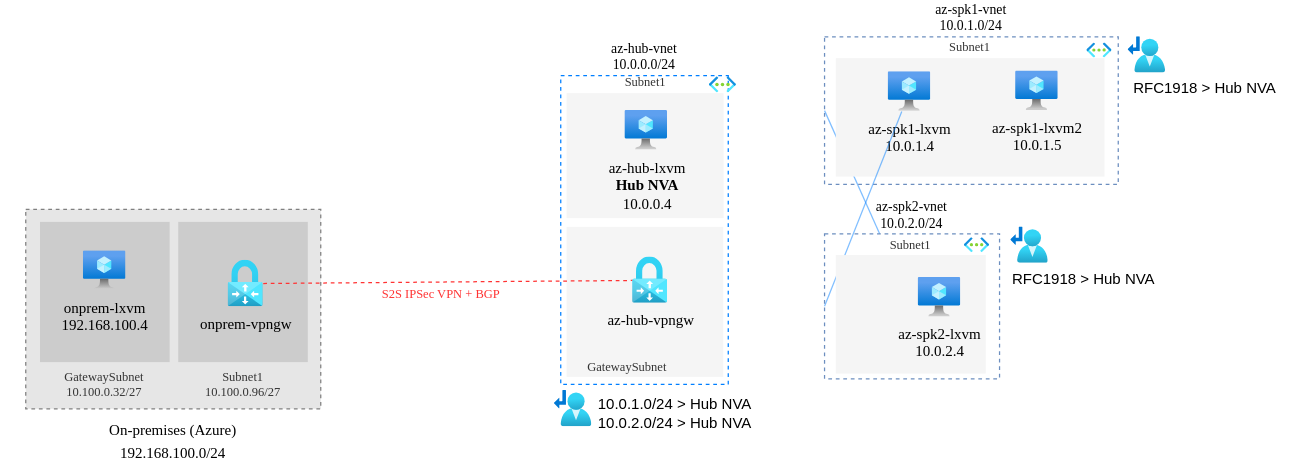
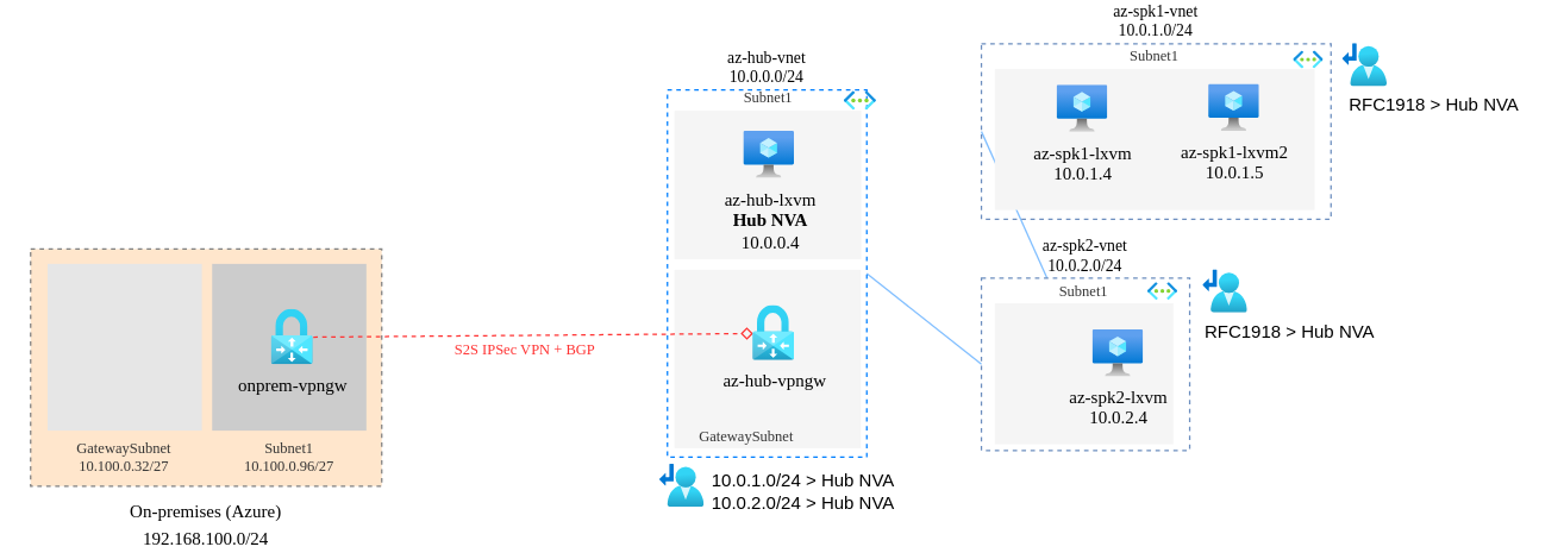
- <mxCell id="13" style="edgeStyle=none;html=1;exitX=0;exitY=0.5;exitDx=0;exitDy=0;fontFamily=Verdana;fontSize=10;endArrow=none;endFill=0;opacity=50;fontColor=#007FFF;strokeColor=#007FFF;" parent="1" source="14" target="12" edge="1"><mxGeometry relative="1" as="geometry"><mxPoint x="585" y="139" as="targetPoint" /></mxGeometry></mxCell>
+ <mxCell id="13" style="edgeStyle=none;html=1;exitX=0;exitY=0.5;exitDx=0;exitDy=0;fontFamily=Verdana;fontSize=10;endArrow=none;endFill=0;opacity=50;fontColor=#007FFF;strokeColor=#007FFF;entryX=1;entryY=0.5;entryDx=0;entryDy=0;" parent="1" source="14" target="4" edge="1"><mxGeometry relative="1" as="geometry"><mxPoint x="585" y="139" as="targetPoint" /></mxGeometry></mxCell>
- <mxCell id="18" value="&lt;span style=&quot;font-weight: normal;&quot;&gt;onprem-lxvm&lt;br&gt;192.168.100.4&lt;/span&gt;" style="aspect=fixed;html=1;points=[];align=center;image;fontSize=12;image=img/lib/azure2/compute/Virtual_Machine.svg;labelBackgroundColor=none;fontFamily=Verdana;fillColor=default;fontStyle=1" parent="1" vertex="1"><mxGeometry x="66.201" y="191.29" width="34.087" height="31.617" as="geometry" /></mxCell>
- <mxCell id="19" value="" style="edgeStyle=none;html=1;strokeColor=#FF3333;fontFamily=Verdana;fontSize=10;fontColor=default;endArrow=none;endFill=0;strokeWidth=1;dashed=1;" parent="1" source="24" target="23" edge="1"><mxGeometry relative="1" as="geometry"><mxPoint x="291" y="208.085" as="targetPoint" /></mxGeometry></mxCell>
+ <mxCell id="19" value="" style="edgeStyle=none;html=1;strokeColor=#FF3333;fontFamily=Verdana;fontSize=10;fontColor=default;endArrow=diamond;endFill=0;strokeWidth=1;dashed=1;" parent="1" source="24" target="23" edge="1"><mxGeometry relative="1" as="geometry"><mxPoint x="291" y="208.085" as="targetPoint" /></mxGeometry></mxCell>
- <mxCell id="3" value="GatewaySubnet&lt;br&gt;10.100.0.32/27" style="whiteSpace=wrap;html=1;labelBackgroundColor=none;fontFamily=Verdana;fillColor=#CCCCCC;fontColor=#333333;strokeColor=none;fontSize=10;labelPosition=center;verticalLabelPosition=bottom;align=center;verticalAlign=top;dashed=1;" parent="1" vertex="1"><mxGeometry x="31.4" y="168" width="103.69" height="112.19" as="geometry" /></mxCell>
+ <mxCell id="3" value="GatewaySubnet&lt;br&gt;10.100.0.32/27" style="whiteSpace=wrap;html=1;labelBackgroundColor=none;fontFamily=Verdana;fillColor=#e6e6e6;fontColor=#333333;strokeColor=none;fontSize=10;labelPosition=center;verticalLabelPosition=bottom;align=center;verticalAlign=top;dashed=1;" parent="1" vertex="1"><mxGeometry x="31.4" y="168" width="103.69" height="112.19" as="geometry" /></mxCell>
- <mxCell id="2" value="&lt;font style=&quot;font-size: 12px;&quot;&gt;On-premises (Azure)&lt;br style=&quot;&quot;&gt;192.168.100.0/24&lt;br&gt;&lt;/font&gt;" style="whiteSpace=wrap;html=1;labelBackgroundColor=none;fontFamily=Verdana;fontSize=15;labelPosition=center;verticalLabelPosition=bottom;align=center;verticalAlign=top;dashed=1;strokeColor=#808080;fillColor=#E6E6E6;" parent="1" vertex="1"><mxGeometry x="20" y="158" width="236" height="159.5" as="geometry" /></mxCell>
+ <mxCell id="2" value="&lt;font style=&quot;font-size: 12px;&quot;&gt;On-premises (Azure)&lt;br style=&quot;&quot;&gt;192.168.100.0/24&lt;br&gt;&lt;/font&gt;" style="whiteSpace=wrap;html=1;labelBackgroundColor=none;fontFamily=Verdana;fontSize=15;labelPosition=center;verticalLabelPosition=bottom;align=center;verticalAlign=top;dashed=1;strokeColor=#808080;fillColor=#ffe6cc;" parent="1" vertex="1"><mxGeometry x="20" y="158" width="236" height="159.5" as="geometry" /></mxCell>
